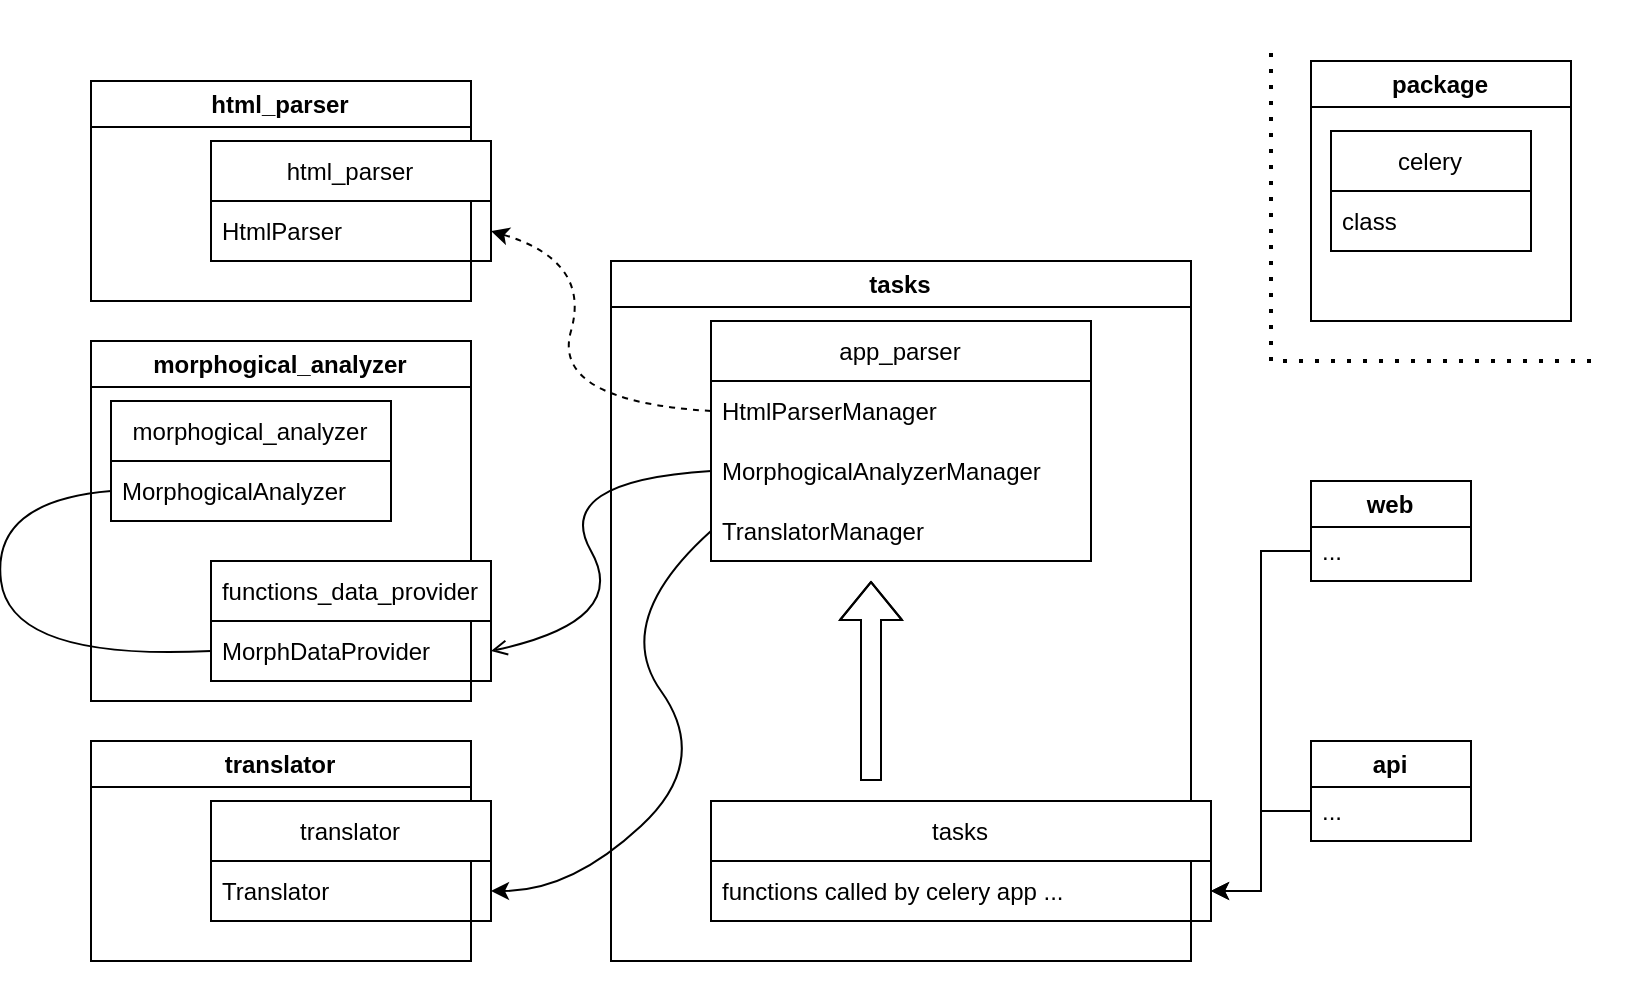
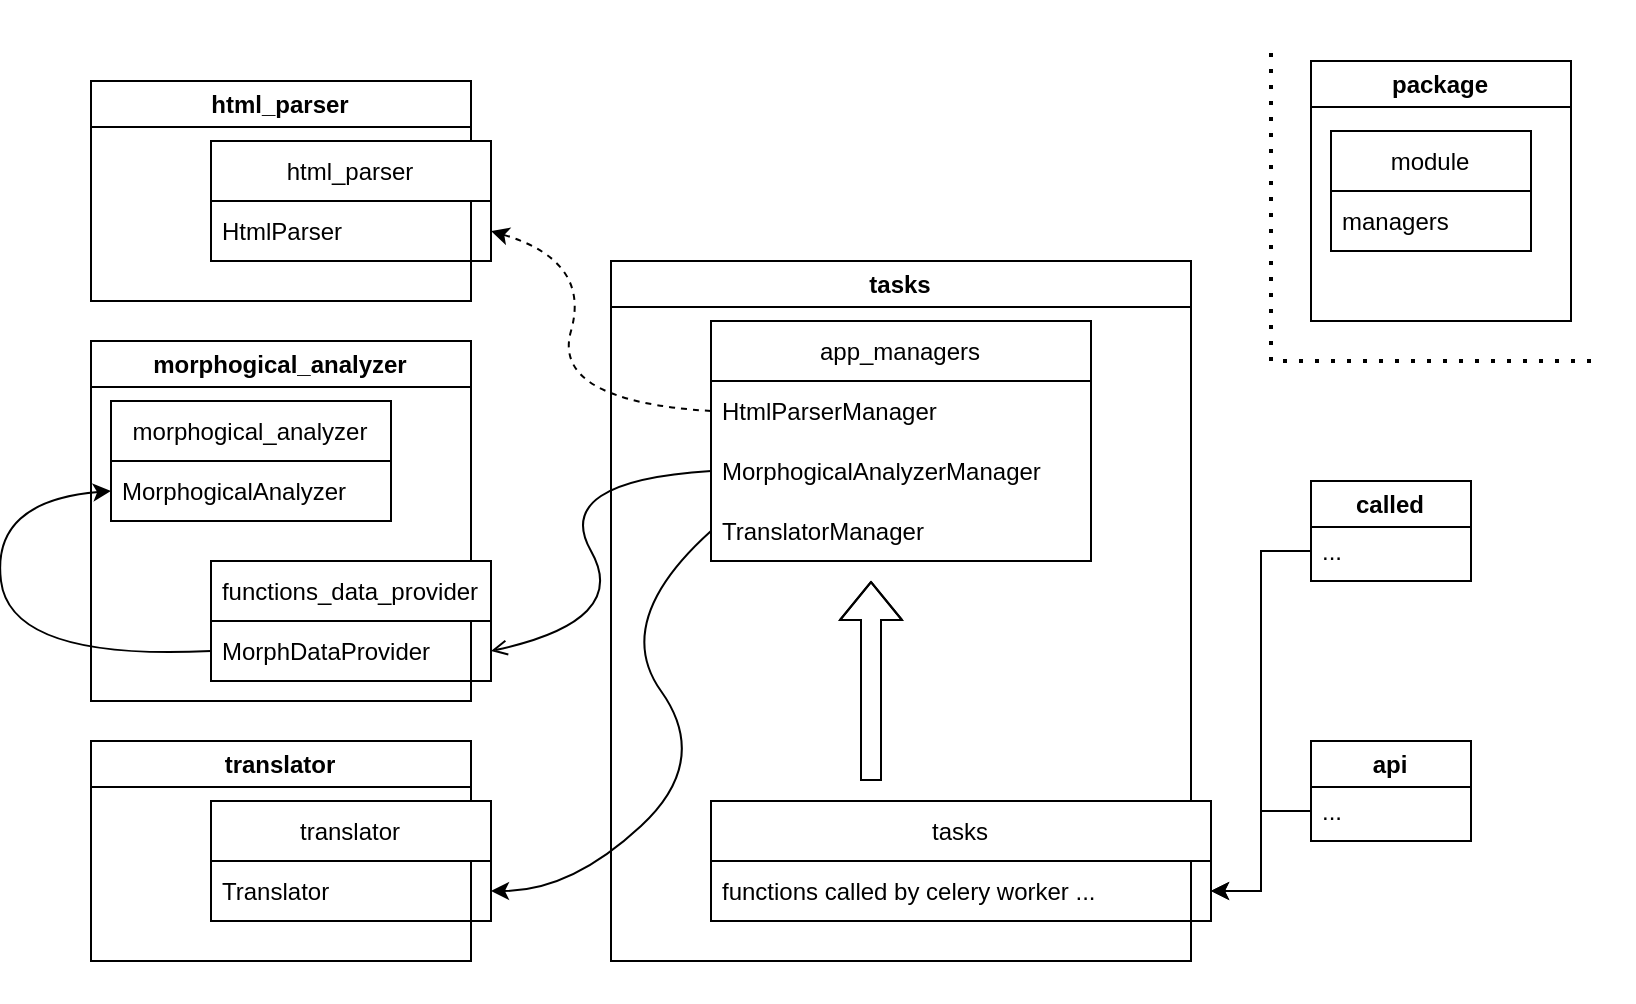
- <mxCell id="32" value="celery" style="swimlane;fontStyle=0;childLayout=stackLayout;horizontal=1;startSize=30;horizontalStack=0;resizeParent=1;resizeParentMax=0;resizeLast=0;collapsible=1;marginBottom=0;" vertex="1" parent="31"><mxGeometry x="10" y="35" width="100" height="60" as="geometry" /></mxCell>
+ <mxCell id="32" value="module" style="swimlane;fontStyle=0;childLayout=stackLayout;horizontal=1;startSize=30;horizontalStack=0;resizeParent=1;resizeParentMax=0;resizeLast=0;collapsible=1;marginBottom=0;" vertex="1" parent="31"><mxGeometry x="10" y="35" width="100" height="60" as="geometry" /></mxCell>
- <mxCell id="33" value="class" style="text;strokeColor=none;fillColor=none;align=left;verticalAlign=middle;spacingLeft=4;spacingRight=4;overflow=hidden;points=[[0,0.5],[1,0.5]];portConstraint=eastwest;rotatable=0;" vertex="1" parent="32"><mxGeometry y="30" width="100" height="30" as="geometry" /></mxCell>
+ <mxCell id="33" value="managers" style="text;strokeColor=none;fillColor=none;align=left;verticalAlign=middle;spacingLeft=4;spacingRight=4;overflow=hidden;points=[[0,0.5],[1,0.5]];portConstraint=eastwest;rotatable=0;" vertex="1" parent="32"><mxGeometry y="30" width="100" height="30" as="geometry" /></mxCell>
- <mxCell id="15" value="app_parser" style="swimlane;fontStyle=0;childLayout=stackLayout;horizontal=1;startSize=30;horizontalStack=0;resizeParent=1;resizeParentMax=0;resizeLast=0;collapsible=1;marginBottom=0;" vertex="1" parent="14"><mxGeometry x="50" y="30" width="190" height="120" as="geometry"><mxRectangle x="340" y="120" width="110" height="30" as="alternateBounds" /></mxGeometry></mxCell>
+ <mxCell id="15" value="app_managers" style="swimlane;fontStyle=0;childLayout=stackLayout;horizontal=1;startSize=30;horizontalStack=0;resizeParent=1;resizeParentMax=0;resizeLast=0;collapsible=1;marginBottom=0;" vertex="1" parent="14"><mxGeometry x="50" y="30" width="190" height="120" as="geometry"><mxRectangle x="340" y="120" width="110" height="30" as="alternateBounds" /></mxGeometry></mxCell>
- <mxCell id="24" value="web" style="swimlane;" vertex="1" parent="1"><mxGeometry x="630" y="240" width="80" height="50" as="geometry" /></mxCell>
+ <mxCell id="24" value="called" style="swimlane;" vertex="1" parent="1"><mxGeometry x="630" y="240" width="80" height="50" as="geometry" /></mxCell>
- <mxCell id="10" value="" style="curved=1;endArrow=none;html=1;rounded=0;entryX=0;entryY=0.5;entryDx=0;entryDy=0;exitX=0;exitY=0.5;exitDx=0;exitDy=0;" edge="1" parent="5" source="9" target="7"><mxGeometry width="50" height="50" relative="1" as="geometry"><mxPoint x="-50" y="130" as="sourcePoint" /><mxPoint y="80" as="targetPoint" /><Array as="points"><mxPoint x="-40" y="160" /><mxPoint x="-50" y="80" /></Array></mxGeometry></mxCell>
+ <mxCell id="10" value="" style="curved=1;endArrow=classic;html=1;rounded=0;entryX=0;entryY=0.5;entryDx=0;entryDy=0;exitX=0;exitY=0.5;exitDx=0;exitDy=0;" edge="1" parent="5" source="9" target="7"><mxGeometry width="50" height="50" relative="1" as="geometry"><mxPoint x="-50" y="130" as="sourcePoint" /><mxPoint y="80" as="targetPoint" /><Array as="points"><mxPoint x="-40" y="160" /><mxPoint x="-50" y="80" /></Array></mxGeometry></mxCell>
- <mxCell id="20" value="functions called by celery app ..." style="text;strokeColor=none;fillColor=none;align=left;verticalAlign=middle;spacingLeft=4;spacingRight=4;overflow=hidden;points=[[0,0.5],[1,0.5]];portConstraint=eastwest;rotatable=0;" vertex="1" parent="19"><mxGeometry y="30" width="250" height="30" as="geometry" /></mxCell>
+ <mxCell id="20" value="functions called by celery worker ..." style="text;strokeColor=none;fillColor=none;align=left;verticalAlign=middle;spacingLeft=4;spacingRight=4;overflow=hidden;points=[[0,0.5],[1,0.5]];portConstraint=eastwest;rotatable=0;" vertex="1" parent="19"><mxGeometry y="30" width="250" height="30" as="geometry" /></mxCell>
